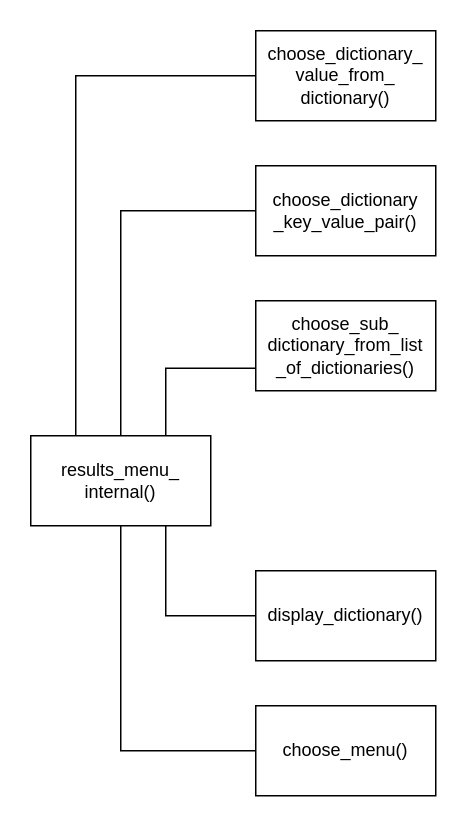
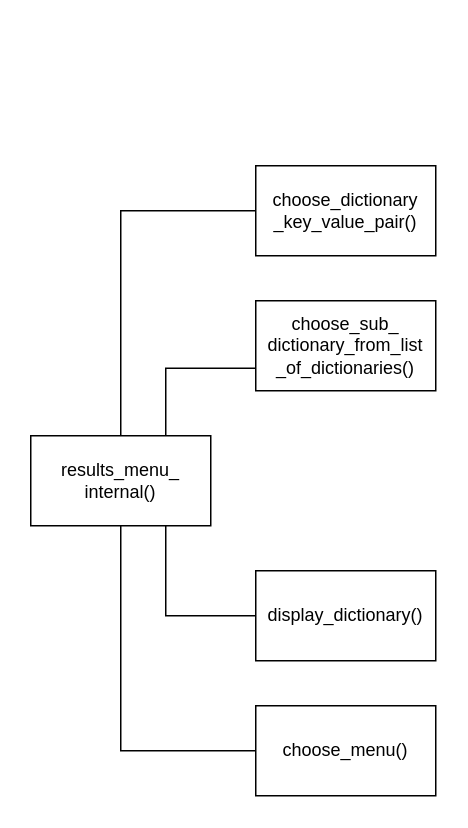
- <mxCell id="7" value="&lt;div&gt;choose_dictionary_&lt;/div&gt;&lt;div&gt;value_from_&lt;/div&gt;&lt;div&gt;dictionary()&lt;br&gt;&lt;/div&gt;" style="rounded=0;whiteSpace=wrap;html=1;" parent="1" vertex="1"><mxGeometry x="170" width="120" height="60" as="geometry" y="20" /></mxCell>
- <mxCell id="10" value="" style="endArrow=none;html=1;rounded=0;entryX=0;entryY=0.5;entryDx=0;entryDy=0;exitX=0.25;exitY=0;exitDx=0;exitDy=0;" parent="1" source="2" target="7" edge="1"><mxGeometry width="50" height="50" relative="1" as="geometry"><mxPoint x="140" y="170" as="sourcePoint" /><mxPoint x="190" y="120" as="targetPoint" /><Array as="points"><mxPoint x="50" y="50" /></Array></mxGeometry></mxCell>
